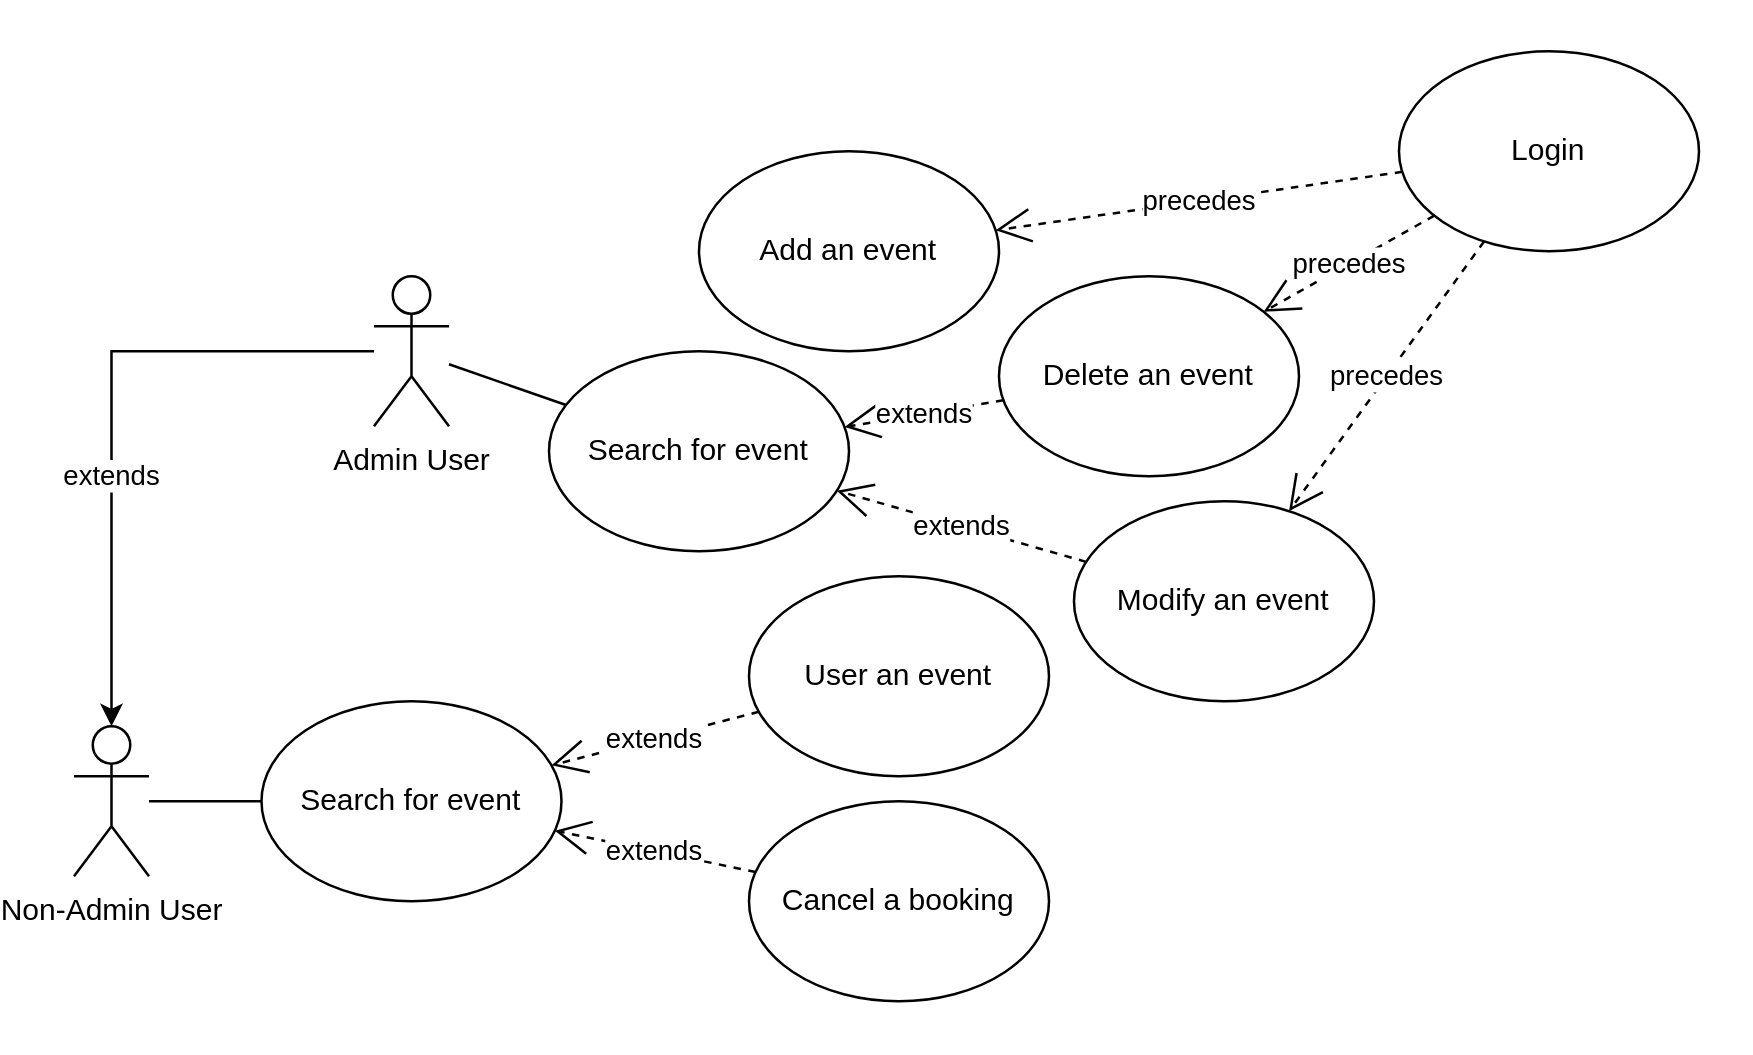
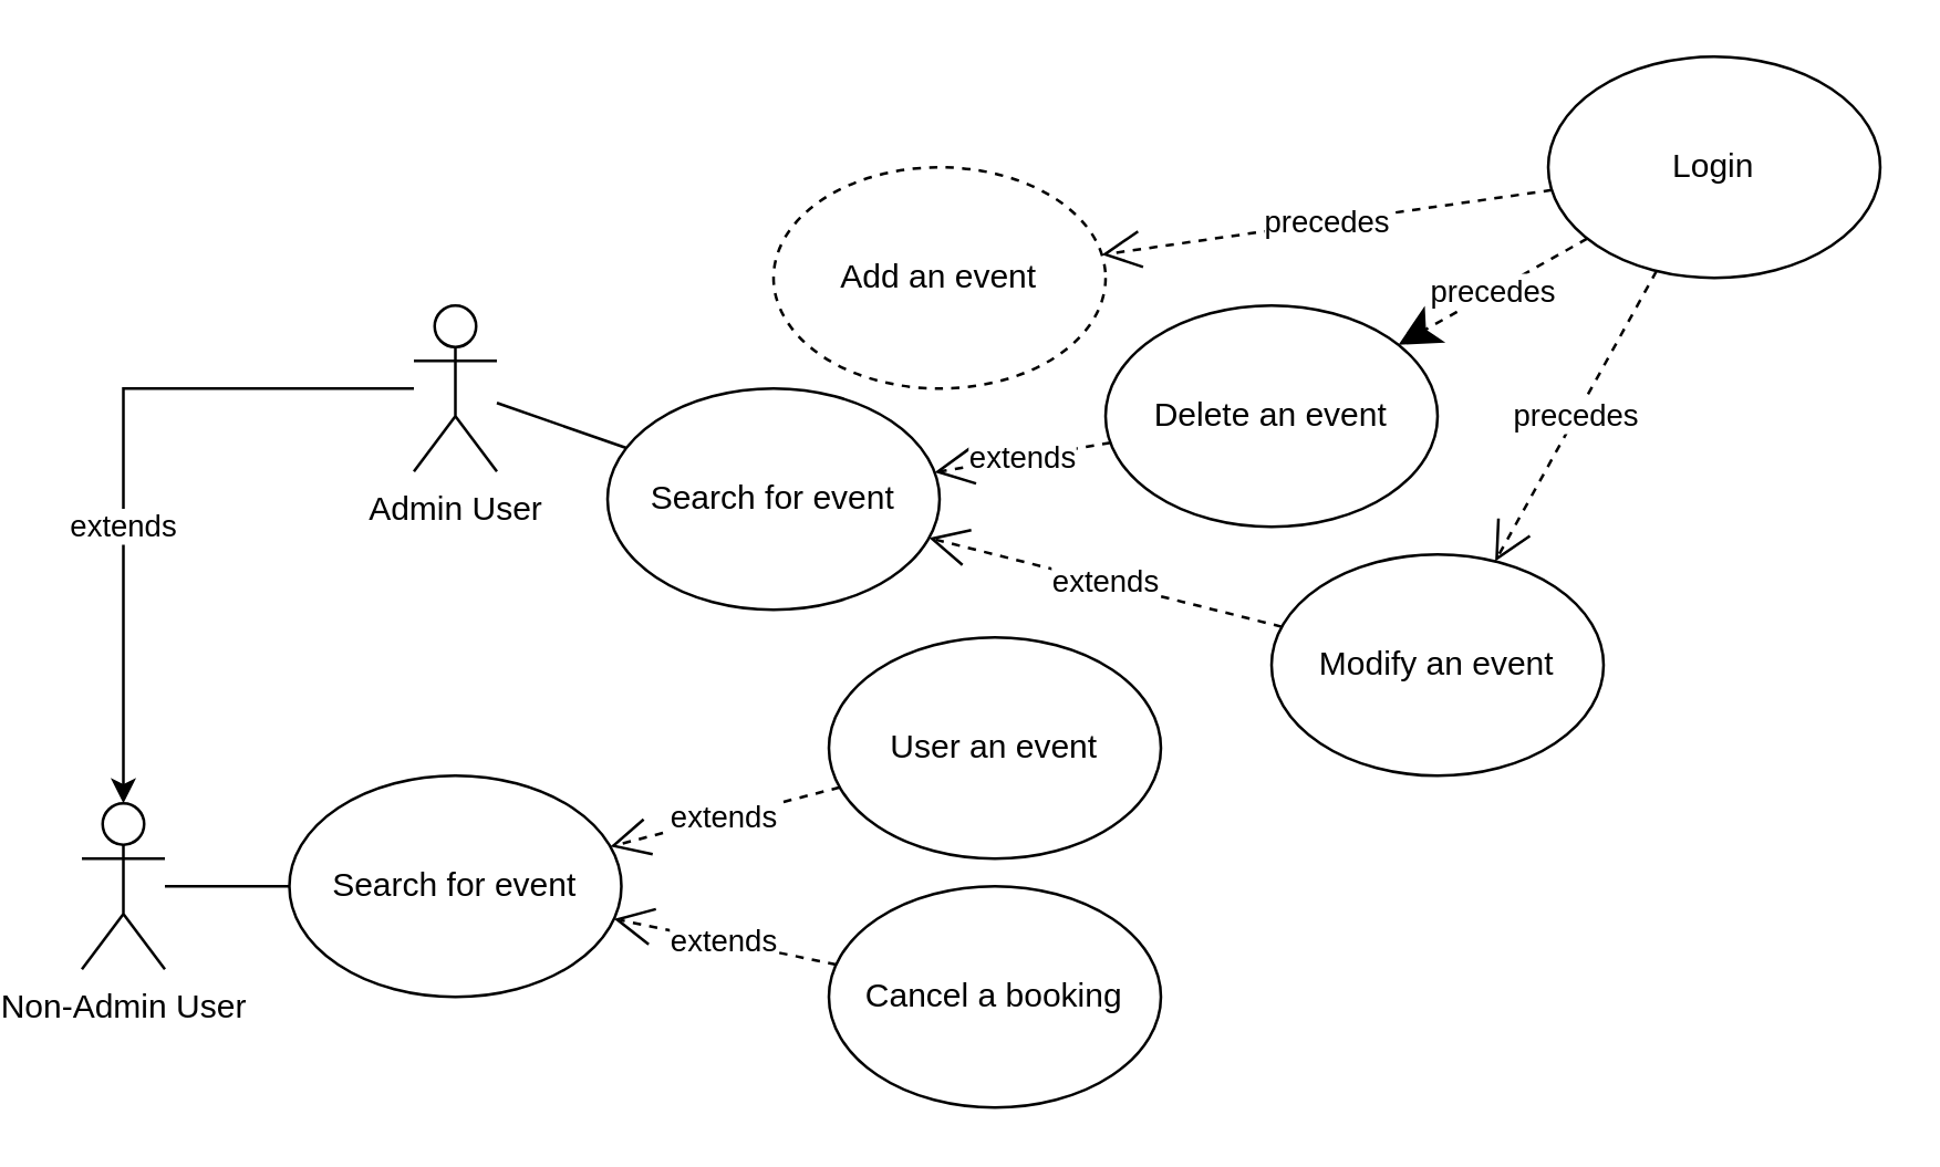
- <mxCell id="9" value="Add an event" style="ellipse;whiteSpace=wrap;html=1;" vertex="1" parent="1"><mxGeometry x="270" y="60" width="120" height="80" as="geometry" /></mxCell>
+ <mxCell id="9" value="Add an event" style="ellipse;whiteSpace=wrap;html=1;dashed=1;" vertex="1" parent="1"><mxGeometry x="270" y="60" width="120" height="80" as="geometry" /></mxCell>
- <mxCell id="14" value="precedes" style="endArrow=open;endSize=12;dashed=1;html=1;rounded=0;" edge="1" parent="1" source="11" target="8"><mxGeometry width="160" relative="1" as="geometry"><mxPoint x="578.433" y="165.609" as="sourcePoint" /><mxPoint x="500" y="226.16" as="targetPoint" /></mxGeometry></mxCell>
+ <mxCell id="14" value="precedes" style="endArrow=classic;endSize=12;dashed=1;html=1;rounded=0;" edge="1" parent="1" source="11" target="8"><mxGeometry width="160" relative="1" as="geometry"><mxPoint x="578.433" y="165.609" as="sourcePoint" /><mxPoint x="500" y="226.16" as="targetPoint" /></mxGeometry></mxCell>
- <mxCell id="6" value="Modify an event" style="ellipse;whiteSpace=wrap;html=1;" vertex="1" parent="1"><mxGeometry x="420" y="200" width="120" height="80" as="geometry" /></mxCell>
+ <mxCell id="6" value="Modify an event" style="ellipse;whiteSpace=wrap;html=1;" vertex="1" parent="1"><mxGeometry x="450" y="200" width="120" height="80" as="geometry" /></mxCell>
